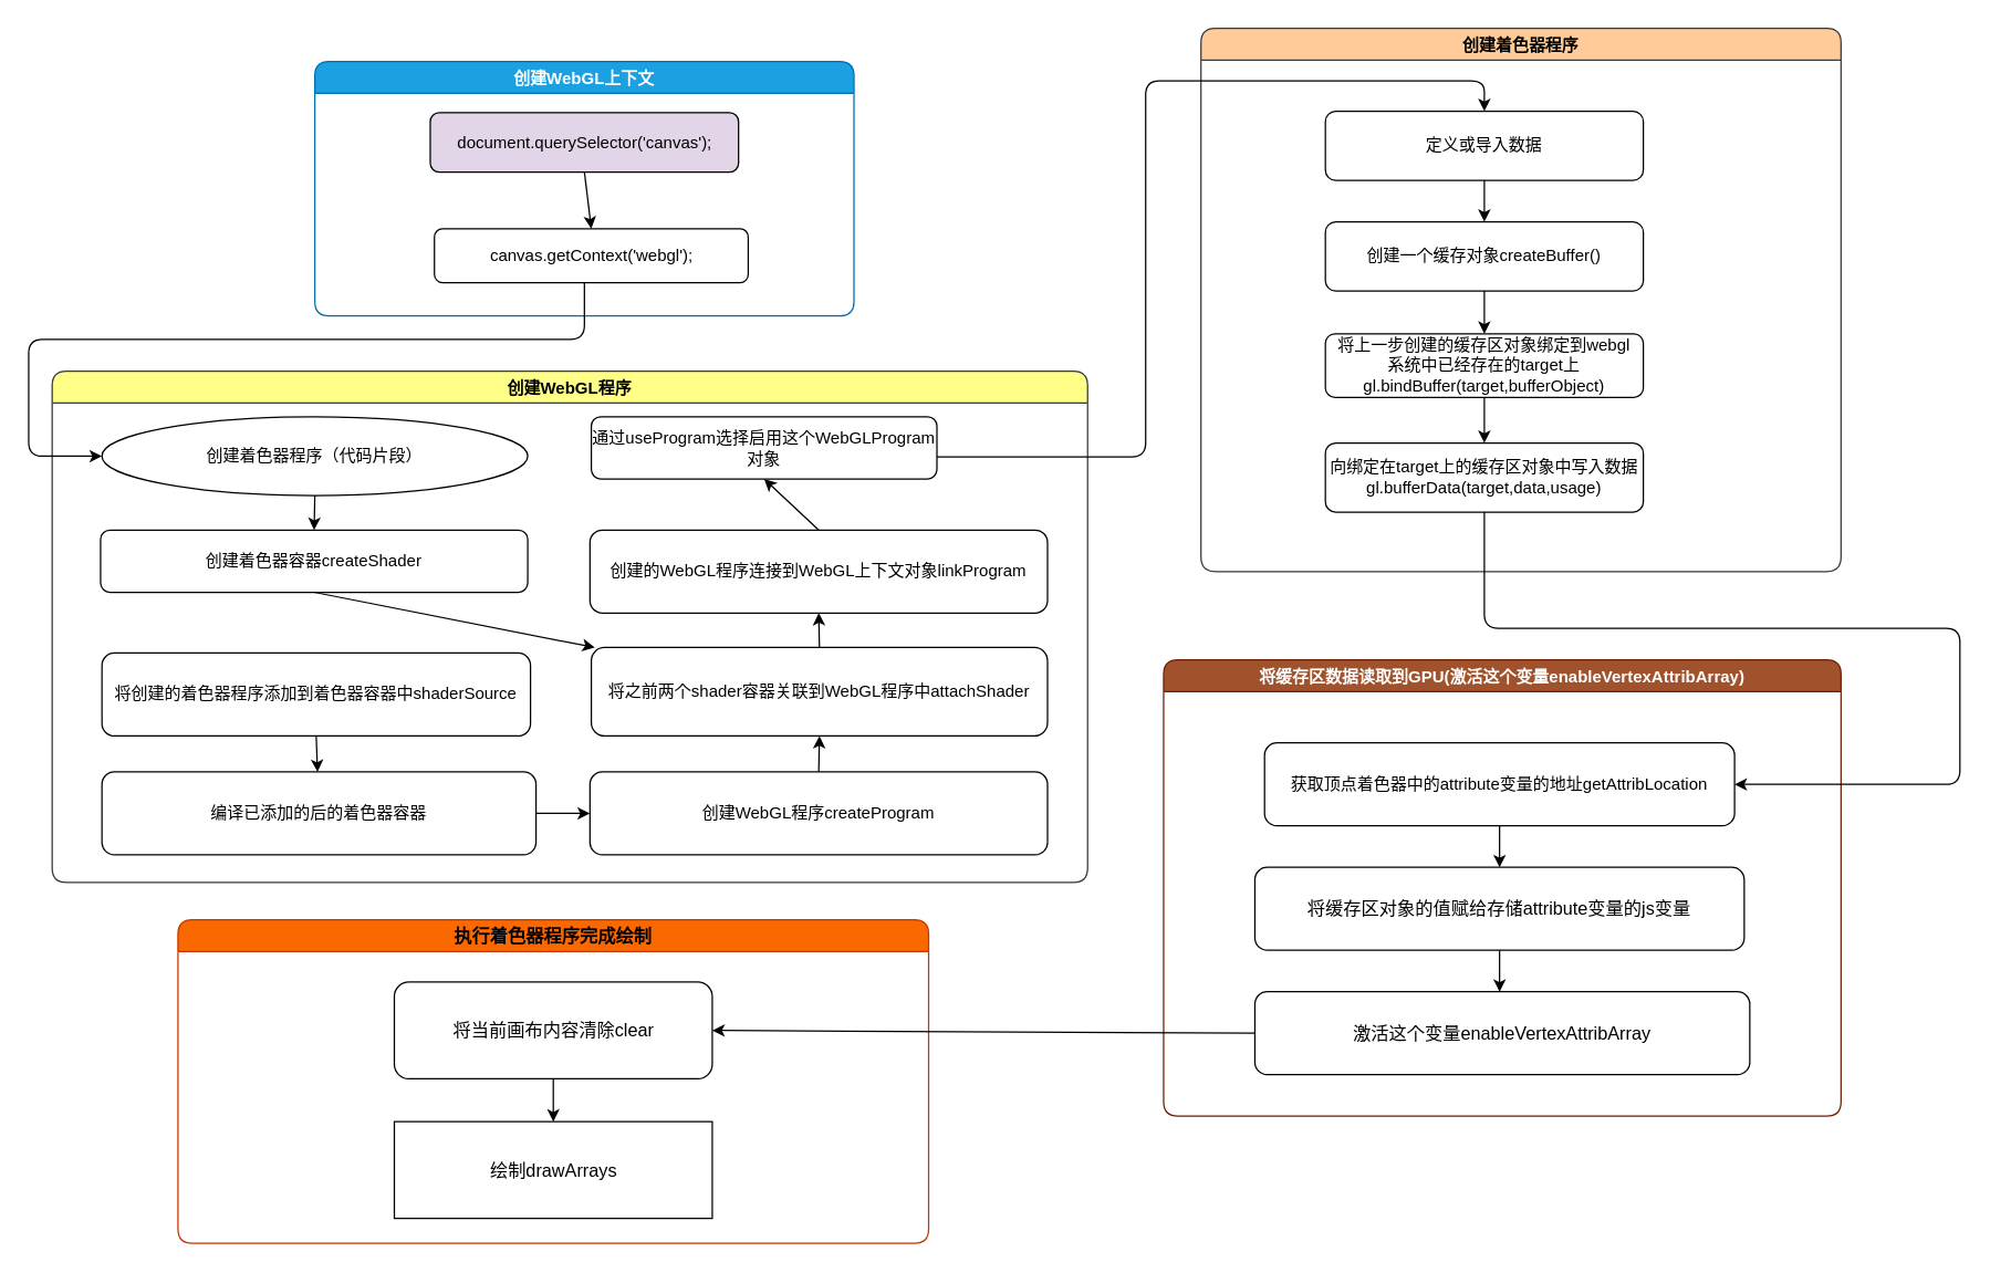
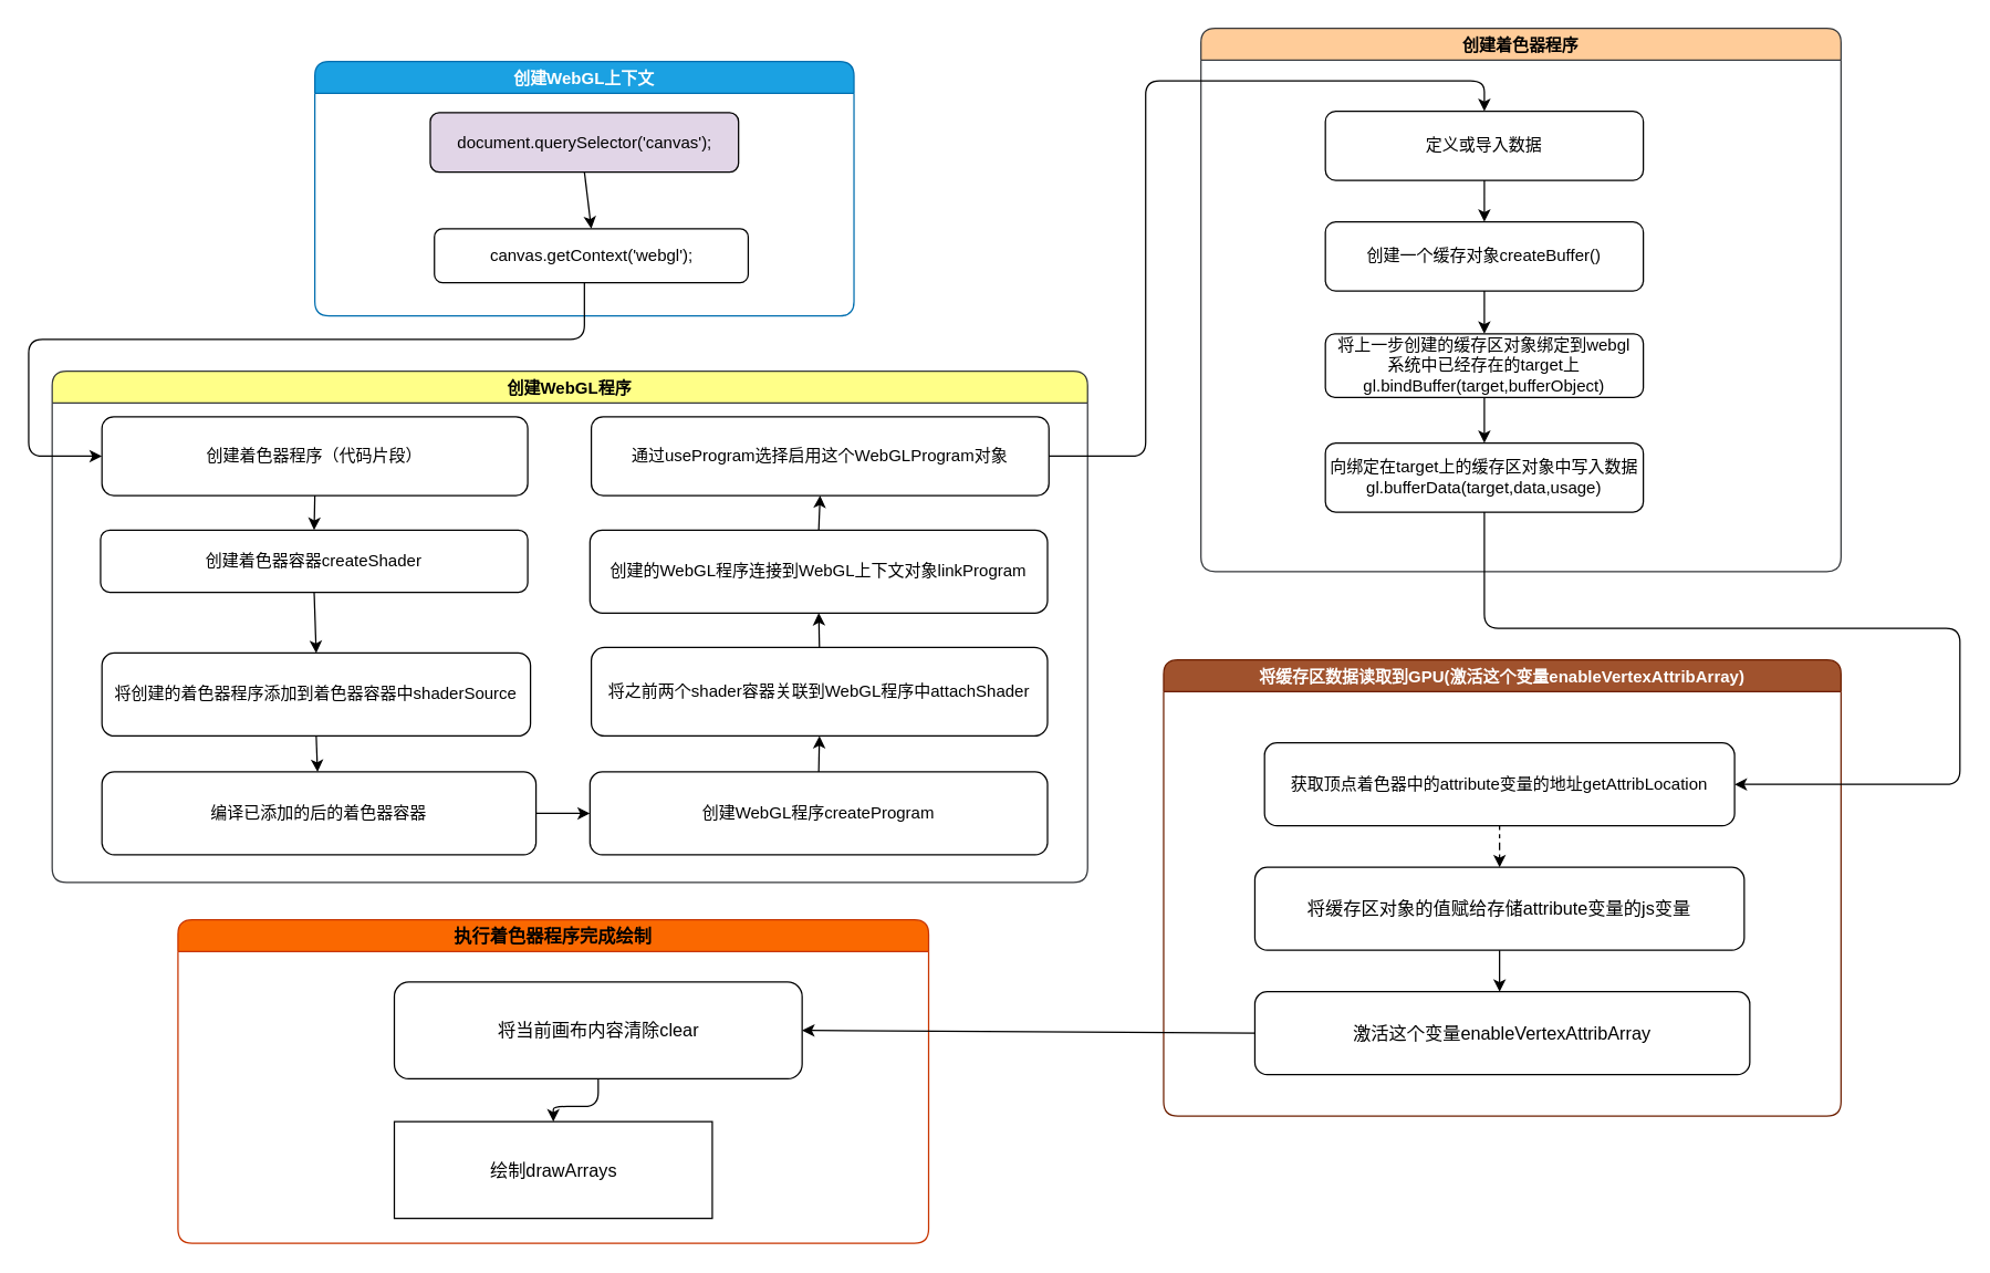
- <mxCell id="13" value="通过useProgram选择启用这个WebGLProgram对象" style="rounded=1;whiteSpace=wrap;html=1;" parent="2" vertex="1"><mxGeometry x="390" y="33" width="250" height="45" as="geometry" /></mxCell>
+ <mxCell id="13" value="通过useProgram选择启用这个WebGLProgram对象" style="rounded=1;whiteSpace=wrap;html=1;" parent="2" vertex="1"><mxGeometry x="390" y="33" width="331" height="57" as="geometry" /></mxCell>
- <mxCell id="3" value="&lt;span&gt;创建着色器程序（代码片段）&lt;/span&gt;" style="ellipse;whiteSpace=wrap;html=1;shadow=0;glass=0;strokeWidth=1;fillColor=none;" parent="2" vertex="1"><mxGeometry x="36" y="33" width="308" height="57" as="geometry" /></mxCell>
+ <mxCell id="3" value="&lt;span&gt;创建着色器程序（代码片段）&lt;/span&gt;" style="rounded=1;whiteSpace=wrap;html=1;shadow=0;glass=0;strokeWidth=1;fillColor=none;" parent="2" vertex="1"><mxGeometry x="36" y="33" width="308" height="57" as="geometry" /></mxCell>
- <mxCell id="17" value="" style="endArrow=classic;html=1;rounded=1;exitX=0.5;exitY=1;exitDx=0;exitDy=0;" parent="2" source="4" target="9" edge="1"><mxGeometry width="50" height="50" relative="1" as="geometry"><mxPoint x="450" y="280" as="sourcePoint" /><mxPoint x="211" y="310" as="targetPoint" /></mxGeometry></mxCell>
+ <mxCell id="17" value="" style="endArrow=classic;html=1;rounded=1;exitX=0.5;exitY=1;exitDx=0;exitDy=0;entryX=0.5;entryY=0;entryDx=0;entryDy=0;" parent="2" source="4" target="5" edge="1"><mxGeometry width="50" height="50" relative="1" as="geometry"><mxPoint x="450" y="280" as="sourcePoint" /><mxPoint x="211" y="310" as="targetPoint" /></mxGeometry></mxCell>
- <mxCell id="23" style="edgeStyle=orthogonalEdgeStyle;orthogonalLoop=1;jettySize=auto;html=1;fontSize=13;" parent="22" source="24" target="26" edge="1"><mxGeometry relative="1" as="geometry" /></mxCell>
+ <mxCell id="23" style="edgeStyle=orthogonalEdgeStyle;orthogonalLoop=1;jettySize=auto;html=1;fontSize=13;dashed=1;" parent="22" source="24" target="26" edge="1"><mxGeometry relative="1" as="geometry" /></mxCell>
- <mxCell id="30" value="将当前画布内容清除clear" style="whiteSpace=wrap;html=1;fontSize=13;rounded=1;" parent="28" vertex="1"><mxGeometry x="156.5" y="45" width="230" height="70" as="geometry" /></mxCell>
+ <mxCell id="30" value="将当前画布内容清除clear" style="whiteSpace=wrap;html=1;fontSize=13;rounded=1;" parent="28" vertex="1"><mxGeometry x="156.5" y="45" width="295" height="70" as="geometry" /></mxCell>
